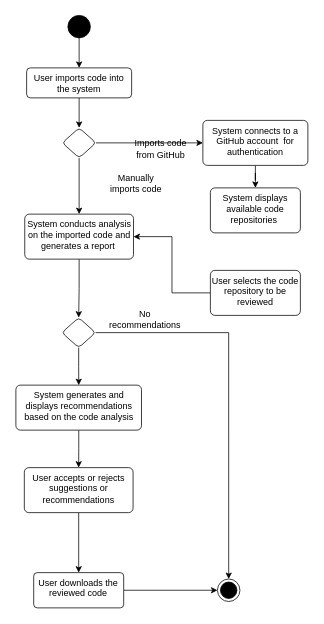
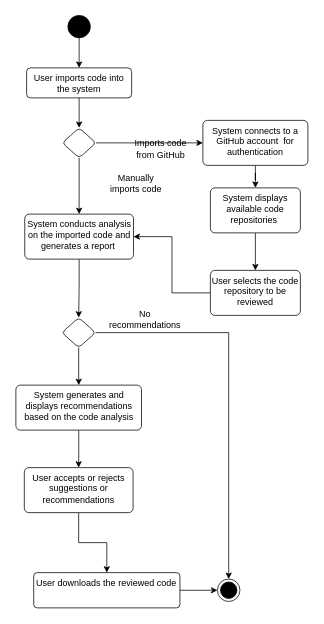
+ <mxCell id="13" value="" style="edgeStyle=orthogonalEdgeStyle;rounded=0;orthogonalLoop=1;jettySize=auto;html=1;" edge="1" parent="1" source="14" target="20"><mxGeometry relative="1" as="geometry" /></mxCell>
- <mxCell id="28" value="User downloads the reviewed code" style="whiteSpace=wrap;html=1;verticalAlign=top;rounded=1;arcSize=10;dashed=0;" vertex="1" parent="1"><mxGeometry x="44.43" y="763" width="120" height="47" as="geometry" /></mxCell>
+ <mxCell id="28" value="User downloads the reviewed code" style="whiteSpace=wrap;html=1;verticalAlign=top;rounded=1;arcSize=10;dashed=0;" vertex="1" parent="1"><mxGeometry x="44.43" y="763" width="195" height="47" as="geometry" /></mxCell>
